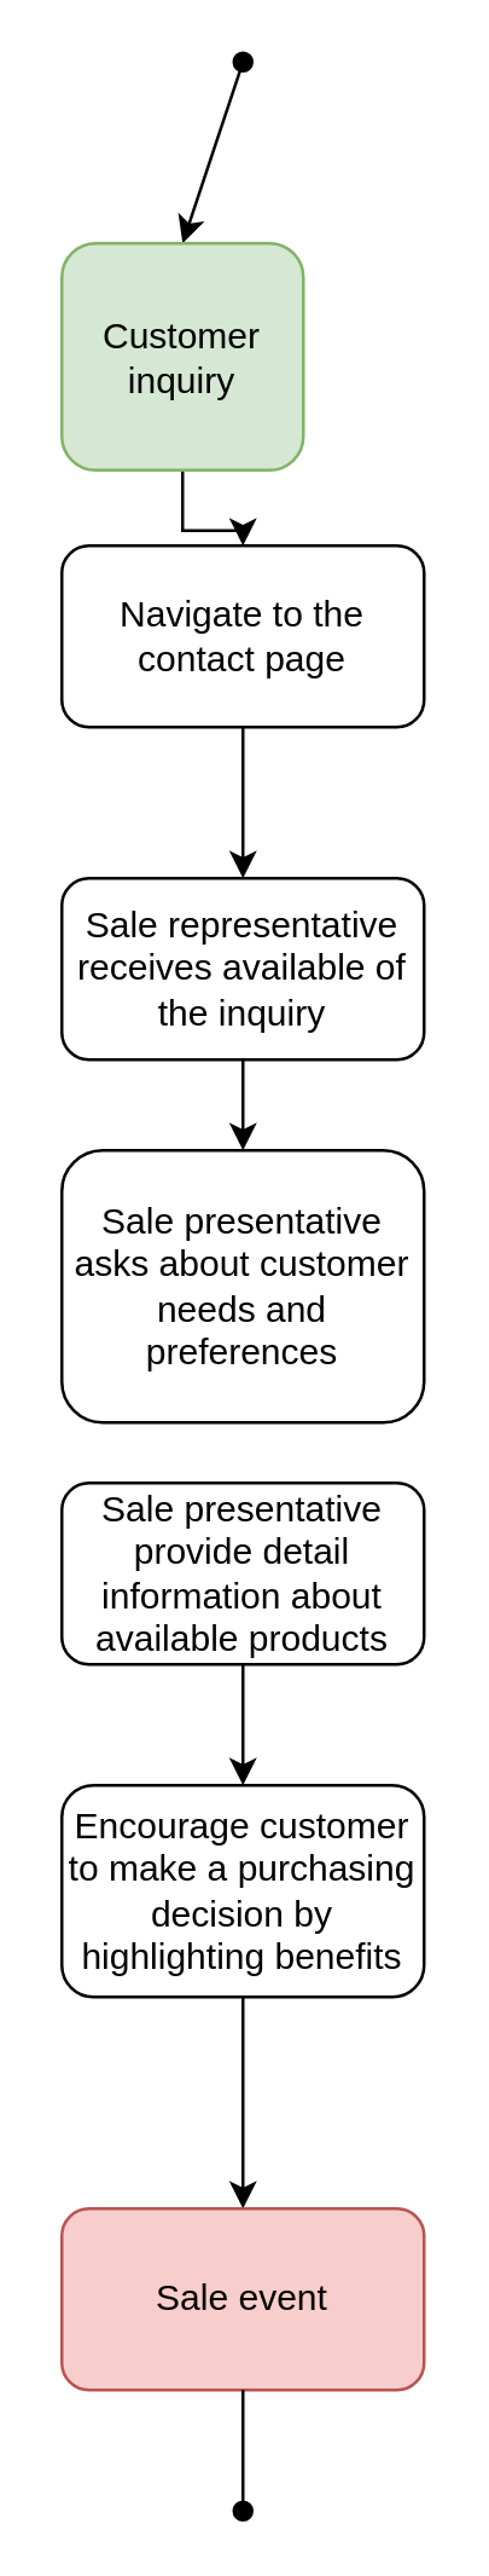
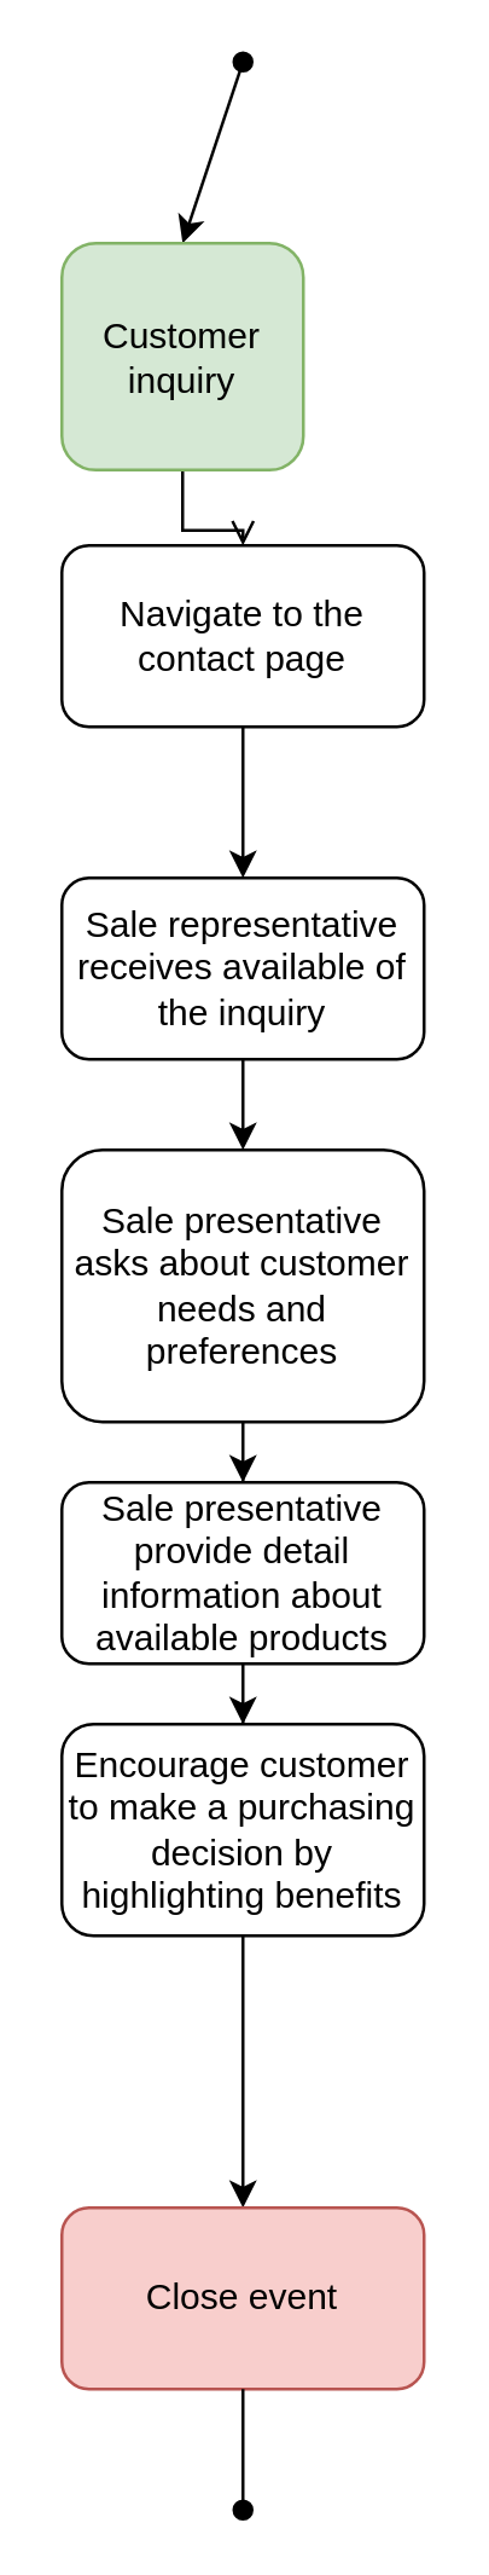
- <mxCell id="3" value="" style="edgeStyle=orthogonalEdgeStyle;rounded=0;orthogonalLoop=1;jettySize=auto;html=1;" parent="1" source="4" target="6" edge="1"><mxGeometry relative="1" as="geometry" /></mxCell>
+ <mxCell id="3" value="" style="edgeStyle=orthogonalEdgeStyle;rounded=0;orthogonalLoop=1;jettySize=auto;html=1;endArrow=open;" parent="1" source="4" target="6" edge="1"><mxGeometry relative="1" as="geometry" /></mxCell>
+ <mxCell id="9" value="" style="edgeStyle=orthogonalEdgeStyle;rounded=0;orthogonalLoop=1;jettySize=auto;html=1;" parent="1" source="10" target="12" edge="1"><mxGeometry relative="1" as="geometry" /></mxCell>
- <mxCell id="14" value="Encourage customer to make a purchasing decision by highlighting benefits" style="rounded=1;whiteSpace=wrap;html=1;" parent="1" vertex="1"><mxGeometry x="20" y="590" width="120" height="70" as="geometry" /></mxCell>
+ <mxCell id="14" value="Encourage customer to make a purchasing decision by highlighting benefits" style="rounded=1;whiteSpace=wrap;html=1;" parent="1" vertex="1"><mxGeometry x="20" y="570" width="120" height="70" as="geometry" /></mxCell>
- <mxCell id="15" value="Sale event" style="rounded=1;whiteSpace=wrap;html=1;fillColor=#f8cecc;strokeColor=#b85450;" parent="1" vertex="1"><mxGeometry x="20" y="730" width="120" height="60" as="geometry" /></mxCell>
+ <mxCell id="15" value="Close event" style="rounded=1;whiteSpace=wrap;html=1;fillColor=#f8cecc;strokeColor=#b85450;" parent="1" vertex="1"><mxGeometry x="20" y="730" width="120" height="60" as="geometry" /></mxCell>
